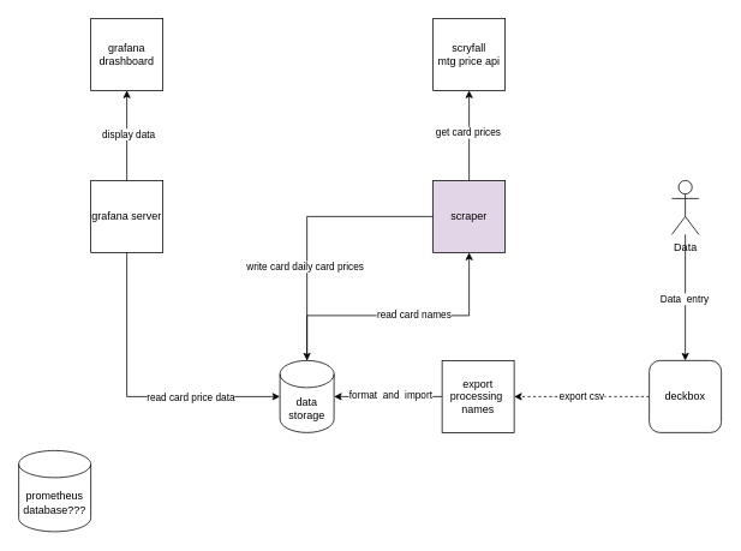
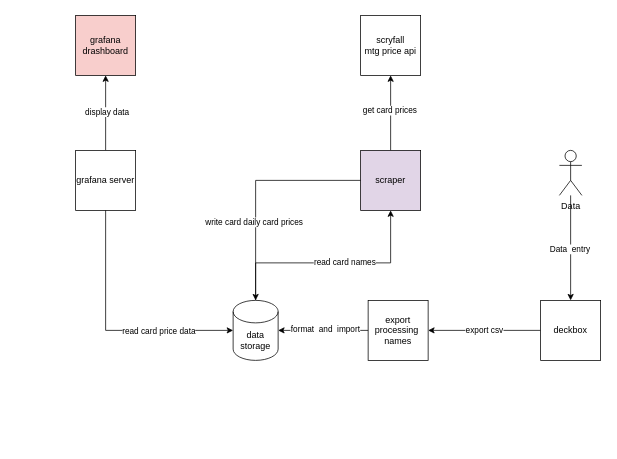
- <mxCell id="2" value="&lt;div&gt;grafana drashboard&lt;/div&gt;" style="whiteSpace=wrap;html=1;aspect=fixed;" vertex="1" parent="1"><mxGeometry x="100" y="20" width="80" height="80" as="geometry" /></mxCell>
+ <mxCell id="2" value="&lt;div&gt;grafana drashboard&lt;/div&gt;" style="whiteSpace=wrap;html=1;aspect=fixed;fillColor=#f8cecc;" vertex="1" parent="1"><mxGeometry x="100" y="20" width="80" height="80" as="geometry" /></mxCell>
- <mxCell id="7" value="export csv" style="edgeStyle=orthogonalEdgeStyle;rounded=0;orthogonalLoop=1;jettySize=auto;html=1;entryX=1;entryY=0.5;entryDx=0;entryDy=0;dashed=1;" edge="1" parent="1" source="8" target="19"><mxGeometry relative="1" as="geometry" /></mxCell>
+ <mxCell id="7" value="export csv" style="edgeStyle=orthogonalEdgeStyle;rounded=0;orthogonalLoop=1;jettySize=auto;html=1;entryX=1;entryY=0.5;entryDx=0;entryDy=0;" edge="1" parent="1" source="8" target="19"><mxGeometry relative="1" as="geometry" /></mxCell>
- <mxCell id="8" value="deckbox" style="whiteSpace=wrap;html=1;aspect=fixed;rounded=1;" vertex="1" parent="1"><mxGeometry x="720" y="400" width="80" height="80" as="geometry" /></mxCell>
+ <mxCell id="8" value="deckbox" style="whiteSpace=wrap;html=1;aspect=fixed;" vertex="1" parent="1"><mxGeometry x="720" y="400" width="80" height="80" as="geometry" /></mxCell>
- <mxCell id="18" value="prometheus database???" style="shape=cylinder3;whiteSpace=wrap;html=1;boundedLbl=1;backgroundOutline=1;size=15;" vertex="1" parent="1"><mxGeometry x="20" y="500" width="80" height="90" as="geometry" /></mxCell>
